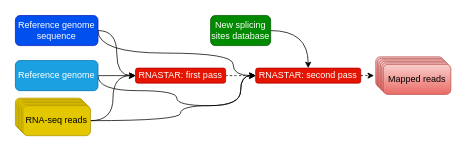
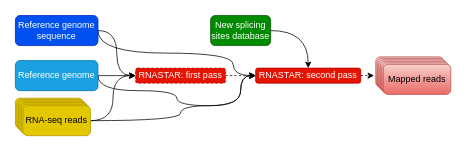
- <mxCell id="3" value="RNASTAR: first pass" style="rounded=1;whiteSpace=wrap;html=1;fillColor=#e51400;strokeColor=#B20000;fontColor=#ffffff;" vertex="1" parent="1"><mxGeometry x="180" y="90" width="120" height="20" as="geometry" /></mxCell>
+ <mxCell id="3" value="RNASTAR: first pass" style="rounded=1;whiteSpace=wrap;html=1;fillColor=#e51400;strokeColor=#B20000;fontColor=#ffffff;dashed=1;" vertex="1" parent="1"><mxGeometry x="180" y="90" width="120" height="20" as="geometry" /></mxCell>
